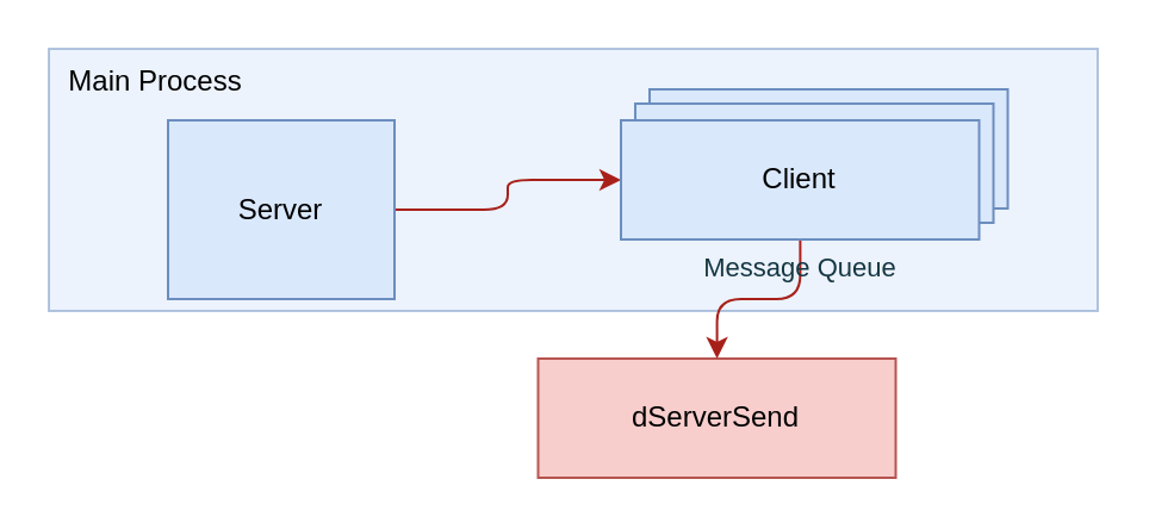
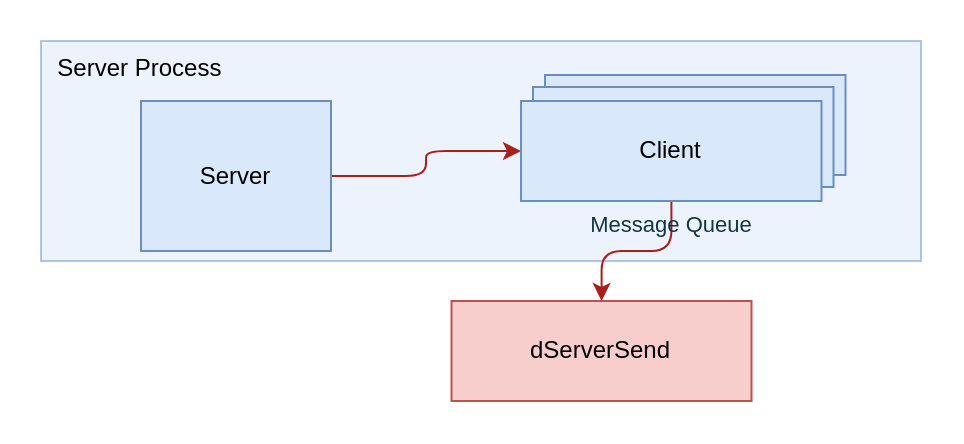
- <mxCell id="2" value="&amp;nbsp; Main Process" style="rounded=0;whiteSpace=wrap;html=1;sketch=0;strokeColor=#6c8ebf;fillColor=#dae8fc;opacity=50;verticalAlign=top;align=left;" parent="1" vertex="1"><mxGeometry x="20" y="20" width="440" height="110" as="geometry" /></mxCell>
+ <mxCell id="2" value="&amp;nbsp; Server Process" style="rounded=0;whiteSpace=wrap;html=1;sketch=0;strokeColor=#6c8ebf;fillColor=#dae8fc;opacity=50;verticalAlign=top;align=left;" parent="1" vertex="1"><mxGeometry x="20" y="20" width="440" height="110" as="geometry" /></mxCell>
